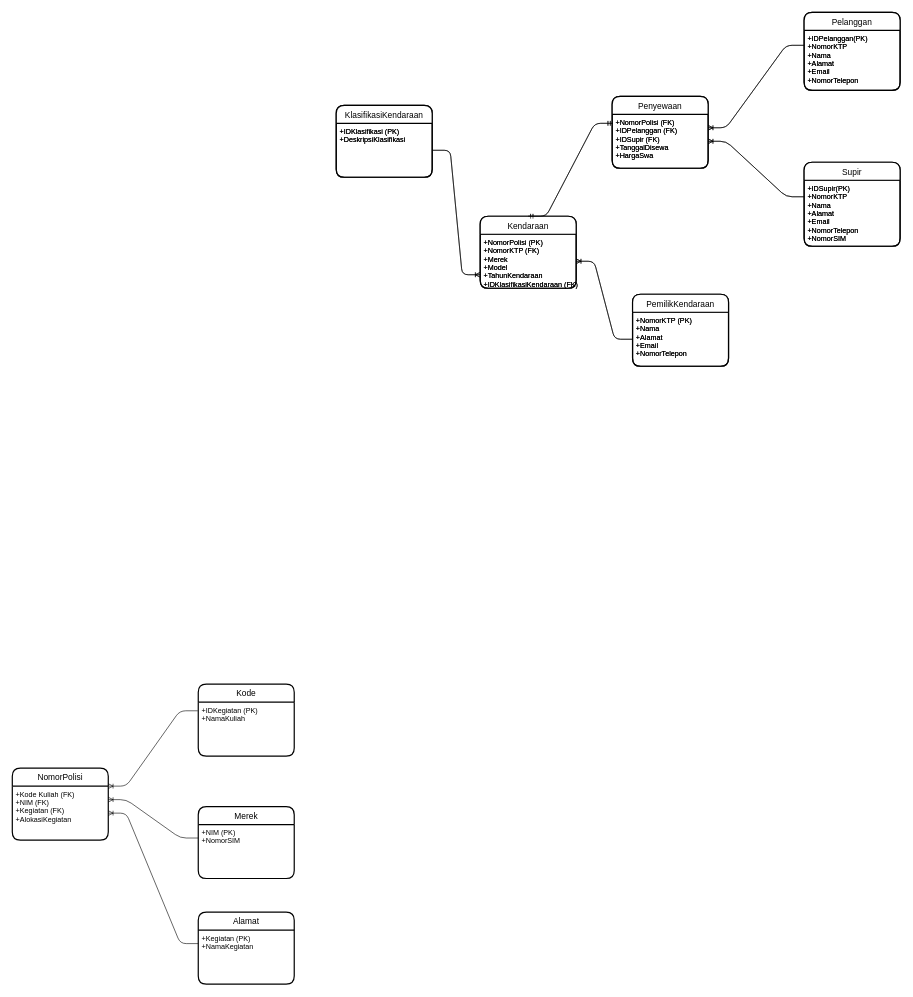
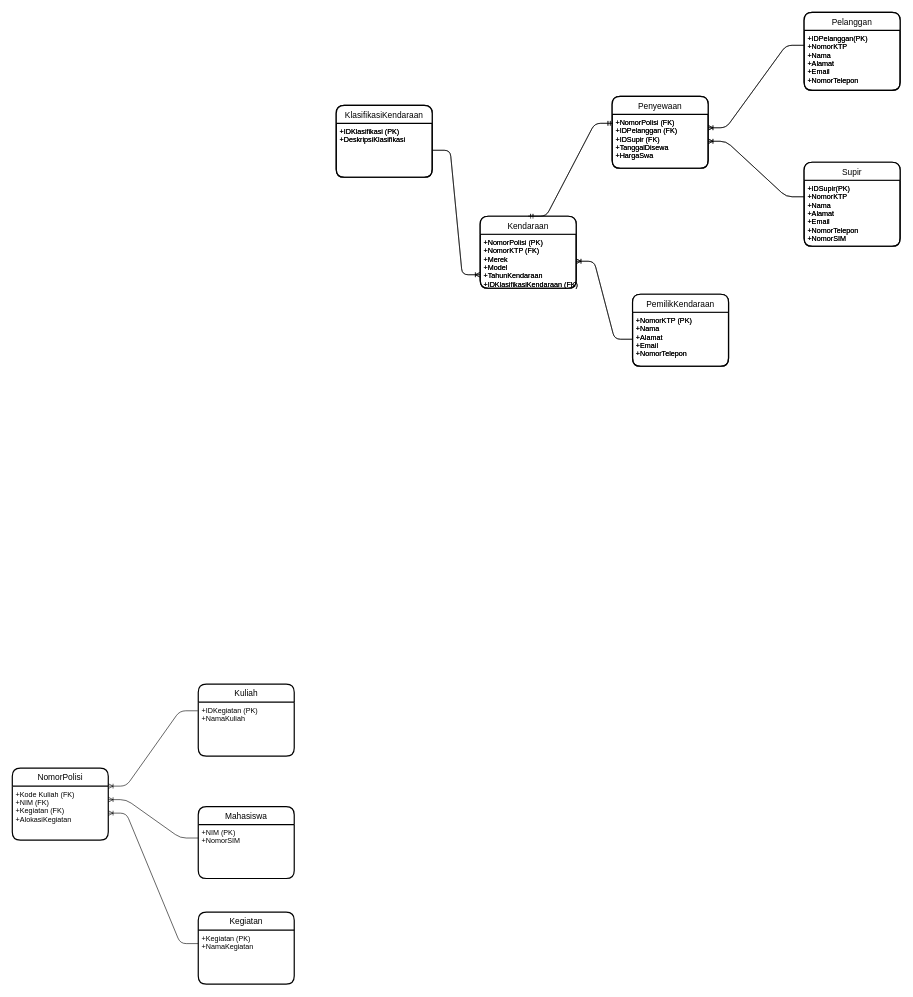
- <mxCell id="38" value="Kode" style="swimlane;childLayout=stackLayout;horizontal=1;startSize=30;horizontalStack=0;rounded=1;fontSize=14;fontStyle=0;strokeWidth=2;resizeParent=0;resizeLast=1;shadow=0;dashed=0;align=center;" vertex="1" parent="37"><mxGeometry x="310" width="160" height="120" as="geometry" /></mxCell>
+ <mxCell id="38" value="Kuliah" style="swimlane;childLayout=stackLayout;horizontal=1;startSize=30;horizontalStack=0;rounded=1;fontSize=14;fontStyle=0;strokeWidth=2;resizeParent=0;resizeLast=1;shadow=0;dashed=0;align=center;" vertex="1" parent="37"><mxGeometry x="310" width="160" height="120" as="geometry" /></mxCell>
- <mxCell id="40" value="Merek" style="swimlane;childLayout=stackLayout;horizontal=1;startSize=30;horizontalStack=0;rounded=1;fontSize=14;fontStyle=0;strokeWidth=2;resizeParent=0;resizeLast=1;shadow=0;dashed=0;align=center;" vertex="1" parent="37"><mxGeometry x="310" y="204" width="160" height="120" as="geometry" /></mxCell>
+ <mxCell id="40" value="Mahasiswa" style="swimlane;childLayout=stackLayout;horizontal=1;startSize=30;horizontalStack=0;rounded=1;fontSize=14;fontStyle=0;strokeWidth=2;resizeParent=0;resizeLast=1;shadow=0;dashed=0;align=center;" vertex="1" parent="37"><mxGeometry x="310" y="204" width="160" height="120" as="geometry" /></mxCell>
- <mxCell id="42" value="Alamat" style="swimlane;childLayout=stackLayout;horizontal=1;startSize=30;horizontalStack=0;rounded=1;fontSize=14;fontStyle=0;strokeWidth=2;resizeParent=0;resizeLast=1;shadow=0;dashed=0;align=center;" vertex="1" parent="37"><mxGeometry x="310" y="380" width="160" height="120" as="geometry" /></mxCell>
+ <mxCell id="42" value="Kegiatan" style="swimlane;childLayout=stackLayout;horizontal=1;startSize=30;horizontalStack=0;rounded=1;fontSize=14;fontStyle=0;strokeWidth=2;resizeParent=0;resizeLast=1;shadow=0;dashed=0;align=center;" vertex="1" parent="37"><mxGeometry x="310" y="380" width="160" height="120" as="geometry" /></mxCell>
